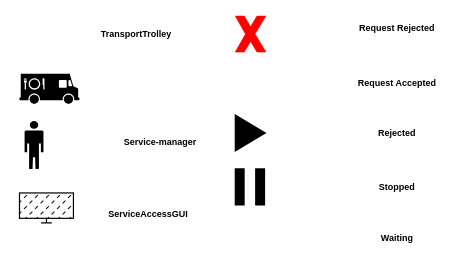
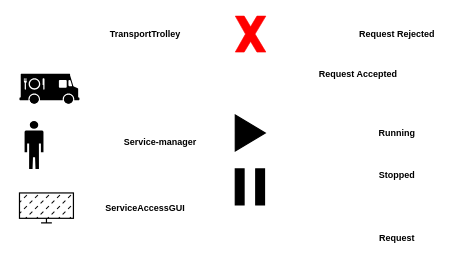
- <mxCell id="12" value="&lt;b style=&quot;font-size: 15px;&quot;&gt;Request Rejected&lt;br&gt;&lt;/b&gt;" style="text;html=1;strokeColor=none;fillColor=none;align=center;verticalAlign=middle;whiteSpace=wrap;rounded=0;" parent="1" vertex="1"><mxGeometry x="592" y="31" width="140" height="30" as="geometry" /></mxCell>
+ <mxCell id="12" value="&lt;b style=&quot;font-size: 15px;&quot;&gt;Request Rejected&lt;br&gt;&lt;/b&gt;" style="text;html=1;strokeColor=none;fillColor=none;align=center;verticalAlign=middle;whiteSpace=wrap;rounded=0;" parent="1" vertex="1"><mxGeometry x="592" y="41" width="140" height="30" as="geometry" /></mxCell>
- <mxCell id="10" value="&lt;b&gt;&lt;font style=&quot;font-size: 15px;&quot;&gt;TransportTrolley&lt;/font&gt;&lt;/b&gt;" style="text;html=1;strokeColor=none;fillColor=none;align=center;verticalAlign=middle;whiteSpace=wrap;rounded=0;" parent="1" vertex="1"><mxGeometry x="157" y="41" width="140" height="30" as="geometry" /></mxCell>
+ <mxCell id="10" value="&lt;b&gt;&lt;font style=&quot;font-size: 15px;&quot;&gt;TransportTrolley&lt;/font&gt;&lt;/b&gt;" style="text;html=1;strokeColor=none;fillColor=none;align=center;verticalAlign=middle;whiteSpace=wrap;rounded=0;" parent="1" vertex="1"><mxGeometry x="172" y="41" width="140" height="30" as="geometry" /></mxCell>
- <mxCell id="13" value="&lt;font style=&quot;font-size: 15px;&quot;&gt;&lt;b&gt;Request Accepted&lt;br&gt;&lt;/b&gt;&lt;/font&gt;" style="text;html=1;strokeColor=none;fillColor=none;align=center;verticalAlign=middle;whiteSpace=wrap;rounded=0;" parent="1" vertex="1"><mxGeometry x="592" y="122" width="140" height="30" as="geometry" /></mxCell>
+ <mxCell id="13" value="&lt;font style=&quot;font-size: 15px;&quot;&gt;&lt;b&gt;Request Accepted&lt;br&gt;&lt;/b&gt;&lt;/font&gt;" style="text;html=1;strokeColor=none;fillColor=none;align=center;verticalAlign=middle;whiteSpace=wrap;rounded=0;" parent="1" vertex="1"><mxGeometry x="527" y="107" width="140" height="30" as="geometry" /></mxCell>
- <mxCell id="14" value="&lt;font size=&quot;1&quot;&gt;&lt;b style=&quot;font-size: 15px;&quot;&gt;Rejected&lt;/b&gt;&lt;/font&gt;" style="text;html=1;strokeColor=none;fillColor=none;align=center;verticalAlign=middle;whiteSpace=wrap;rounded=0;" parent="1" vertex="1"><mxGeometry x="592" y="206" width="140" height="30" as="geometry" /></mxCell>
+ <mxCell id="14" value="&lt;font size=&quot;1&quot;&gt;&lt;b style=&quot;font-size: 15px;&quot;&gt;Running&lt;/b&gt;&lt;/font&gt;" style="text;html=1;strokeColor=none;fillColor=none;align=center;verticalAlign=middle;whiteSpace=wrap;rounded=0;" parent="1" vertex="1"><mxGeometry x="592" y="206" width="140" height="30" as="geometry" /></mxCell>
- <mxCell id="15" value="&lt;font size=&quot;1&quot;&gt;&lt;b style=&quot;font-size: 15px;&quot;&gt;Stopped&lt;/b&gt;&lt;/font&gt;" style="text;html=1;strokeColor=none;fillColor=none;align=center;verticalAlign=middle;whiteSpace=wrap;rounded=0;" parent="1" vertex="1"><mxGeometry x="592" y="296" width="140" height="30" as="geometry" /></mxCell>
+ <mxCell id="15" value="&lt;font size=&quot;1&quot;&gt;&lt;b style=&quot;font-size: 15px;&quot;&gt;Stopped&lt;/b&gt;&lt;/font&gt;" style="text;html=1;strokeColor=none;fillColor=none;align=center;verticalAlign=middle;whiteSpace=wrap;rounded=0;" parent="1" vertex="1"><mxGeometry x="592" y="276" width="140" height="30" as="geometry" /></mxCell>
- <mxCell id="18" value="&lt;div&gt;&lt;font size=&quot;1&quot;&gt;&lt;b style=&quot;font-size: 15px;&quot;&gt;ServiceAccessGUI&lt;/b&gt;&lt;/font&gt;&lt;/div&gt;" style="text;html=1;strokeColor=none;fillColor=none;align=center;verticalAlign=middle;whiteSpace=wrap;rounded=0;" parent="1" vertex="1"><mxGeometry x="177" y="341" width="140" height="30" as="geometry" /></mxCell>
+ <mxCell id="18" value="&lt;div&gt;&lt;font size=&quot;1&quot;&gt;&lt;b style=&quot;font-size: 15px;&quot;&gt;ServiceAccessGUI&lt;/b&gt;&lt;/font&gt;&lt;/div&gt;" style="text;html=1;strokeColor=none;fillColor=none;align=center;verticalAlign=middle;whiteSpace=wrap;rounded=0;" parent="1" vertex="1"><mxGeometry x="172" y="331" width="140" height="30" as="geometry" /></mxCell>
- <mxCell id="16" value="&lt;font size=&quot;1&quot;&gt;&lt;b style=&quot;font-size: 15px;&quot;&gt;Waiting&lt;/b&gt;&lt;/font&gt;" style="text;html=1;strokeColor=none;fillColor=none;align=center;verticalAlign=middle;whiteSpace=wrap;rounded=0;" parent="1" vertex="1"><mxGeometry x="592" y="381" width="140" height="30" as="geometry" /></mxCell>
+ <mxCell id="16" value="&lt;font size=&quot;1&quot;&gt;&lt;b style=&quot;font-size: 15px;&quot;&gt;Request&lt;/b&gt;&lt;/font&gt;" style="text;html=1;strokeColor=none;fillColor=none;align=center;verticalAlign=middle;whiteSpace=wrap;rounded=0;" parent="1" vertex="1"><mxGeometry x="592" y="381" width="140" height="30" as="geometry" /></mxCell>
